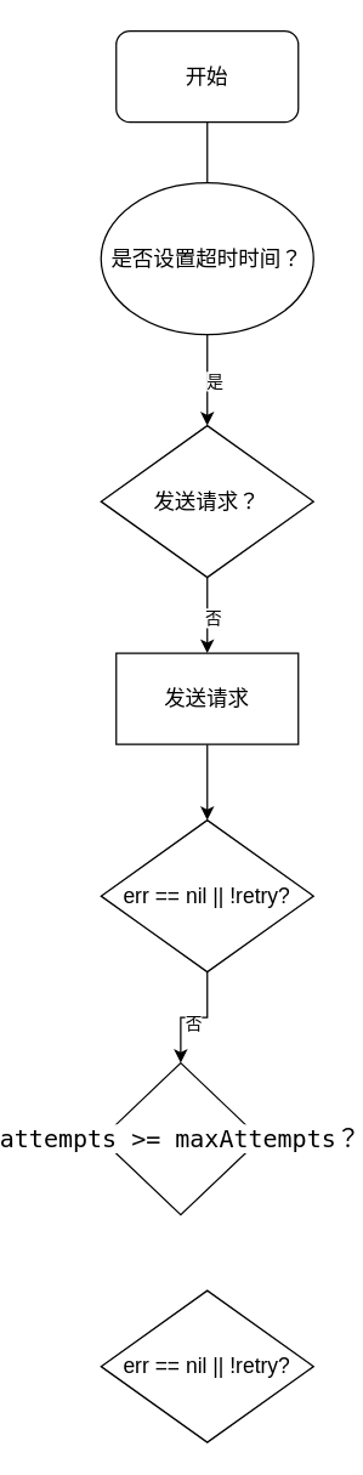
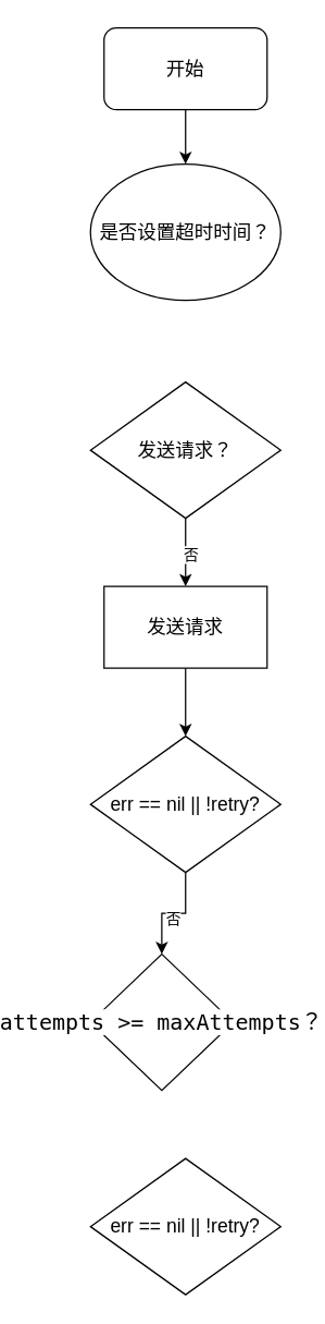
- <mxCell id="2" style="edgeStyle=orthogonalEdgeStyle;rounded=0;orthogonalLoop=1;jettySize=auto;html=1;exitX=0.5;exitY=1;exitDx=0;exitDy=0;endArrow=none;" edge="1" parent="1" source="3" target="6"><mxGeometry relative="1" as="geometry" /></mxCell>
+ <mxCell id="2" style="edgeStyle=orthogonalEdgeStyle;rounded=0;orthogonalLoop=1;jettySize=auto;html=1;exitX=0.5;exitY=1;exitDx=0;exitDy=0;" edge="1" parent="1" source="3" target="6"><mxGeometry relative="1" as="geometry" /></mxCell>
- <mxCell id="4" style="edgeStyle=orthogonalEdgeStyle;rounded=0;orthogonalLoop=1;jettySize=auto;html=1;exitX=0.5;exitY=1;exitDx=0;exitDy=0;" edge="1" parent="1" source="6" target="9"><mxGeometry relative="1" as="geometry" /></mxCell>
- <mxCell id="5" value="是" style="edgeLabel;html=1;align=center;verticalAlign=middle;resizable=0;points=[];" vertex="1" connectable="0" parent="4"><mxGeometry y="4" relative="1" as="geometry"><mxPoint as="offset" /></mxGeometry></mxCell>
